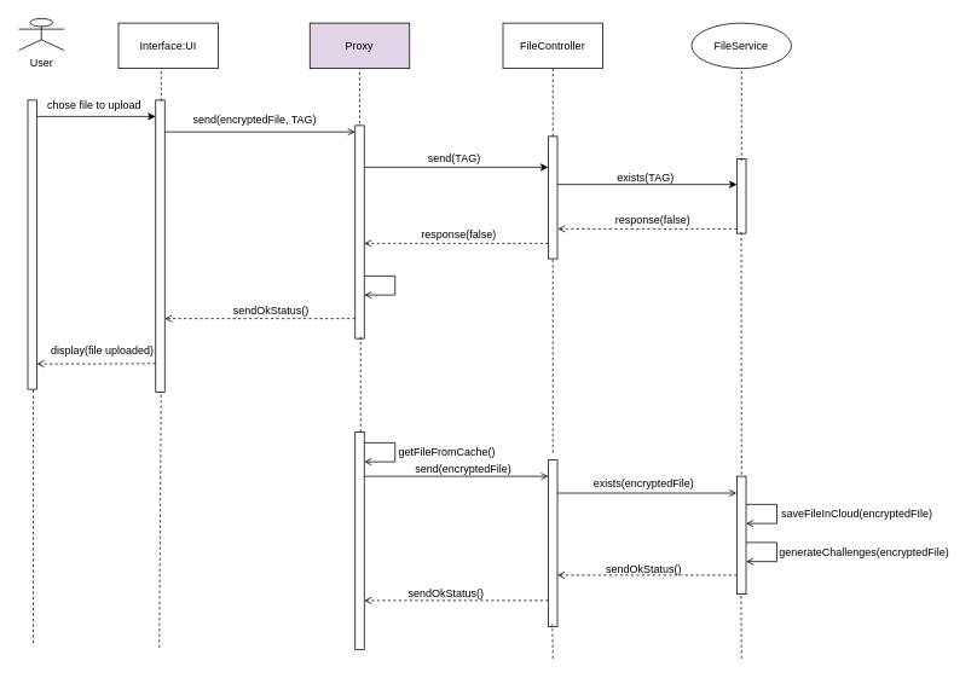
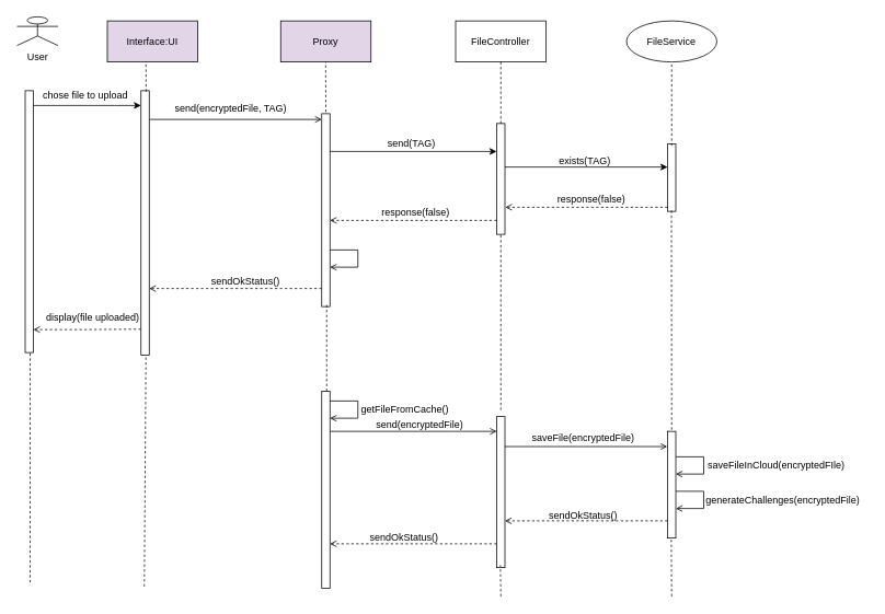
- <mxCell id="3" value="Interface:UI" style="html=1;whiteSpace=wrap;" parent="1" vertex="1"><mxGeometry x="130" y="25" width="110" height="50" as="geometry" /></mxCell>
+ <mxCell id="3" value="Interface:UI" style="html=1;whiteSpace=wrap;fillColor=#e1d5e7;" parent="1" vertex="1"><mxGeometry x="130" y="25" width="110" height="50" as="geometry" /></mxCell>
- <mxCell id="31" value="exists(encryptedFile)" style="text;html=1;align=center;verticalAlign=middle;resizable=0;points=[];autosize=1;strokeColor=none;fillColor=none;" parent="1" vertex="1"><mxGeometry x="637" y="520" width="143" height="26" as="geometry" /></mxCell>
+ <mxCell id="31" value="saveFile(encryptedFile)" style="text;html=1;align=center;verticalAlign=middle;resizable=0;points=[];autosize=1;strokeColor=none;fillColor=none;" parent="1" vertex="1"><mxGeometry x="637" y="520" width="143" height="26" as="geometry" /></mxCell>
